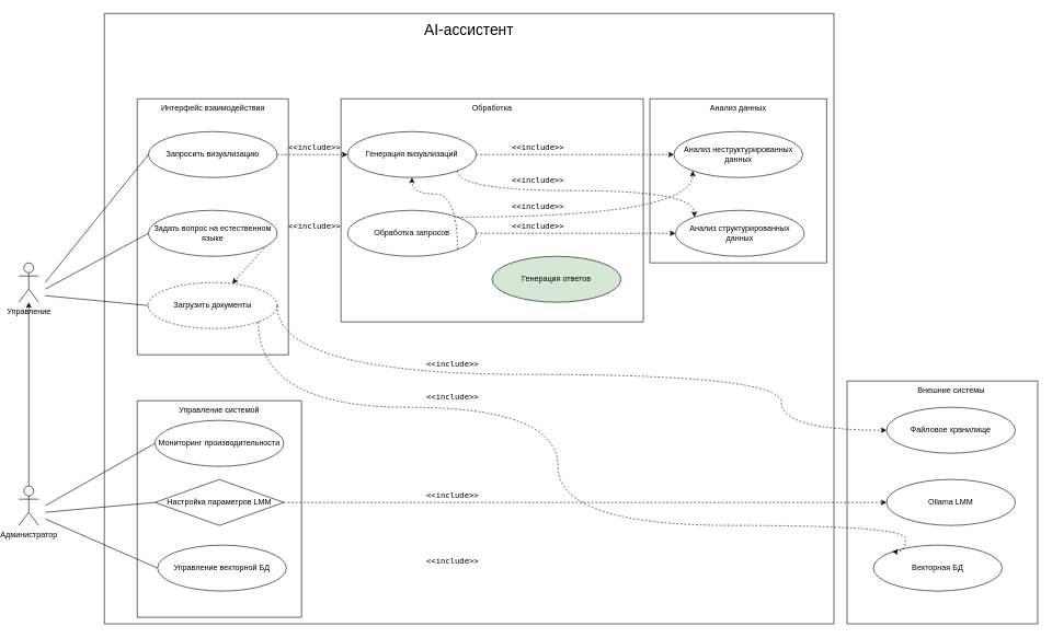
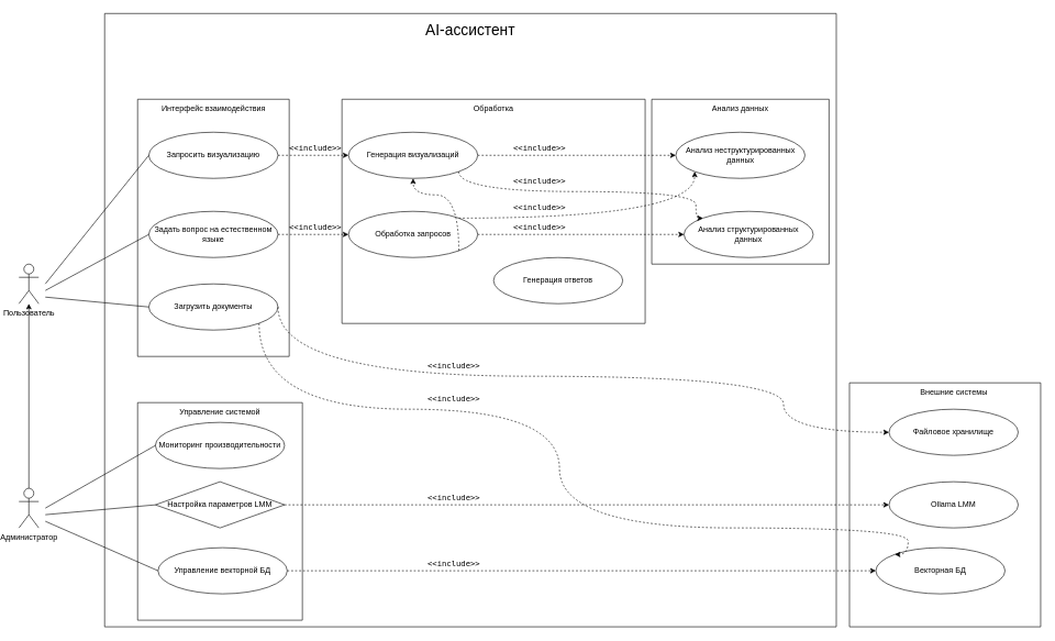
- <mxCell id="16" value="Анализ структурированных данных" style="ellipse;whiteSpace=wrap;html=1;" parent="13" vertex="1"><mxGeometry x="39" y="170" width="196" height="70" as="geometry" /></mxCell>
+ <mxCell id="16" value="Анализ структурированных данных" style="ellipse;whiteSpace=wrap;html=1;" parent="13" vertex="1"><mxGeometry x="49" y="170" width="196" height="70" as="geometry" /></mxCell>
- <mxCell id="3" value="" style="endArrow=classic;html=1;rounded=0;exitX=1;exitY=0.5;exitDx=0;exitDy=0;dashed=1;" parent="2" source="19" target="20" edge="1"><mxGeometry width="50" height="50" relative="1" as="geometry"><mxPoint x="170" y="550" as="sourcePoint" /><mxPoint x="220" y="500" as="targetPoint" /></mxGeometry></mxCell>
+ <mxCell id="3" value="" style="endArrow=classic;html=1;rounded=0;exitX=1;exitY=0.5;exitDx=0;exitDy=0;entryX=0;entryY=0.5;entryDx=0;entryDy=0;dashed=1;" parent="2" source="19" target="29" edge="1"><mxGeometry width="50" height="50" relative="1" as="geometry"><mxPoint x="170" y="550" as="sourcePoint" /><mxPoint x="220" y="500" as="targetPoint" /></mxGeometry></mxCell>
- <mxCell id="30" value="&lt;div&gt;Генерация ответов&lt;/div&gt;" style="ellipse;whiteSpace=wrap;html=1;fillColor=#d5e8d4;" parent="27" vertex="1"><mxGeometry x="230" y="240" width="196" height="70" as="geometry" /></mxCell>
+ <mxCell id="30" value="&lt;div&gt;Генерация ответов&lt;/div&gt;" style="ellipse;whiteSpace=wrap;html=1;" parent="27" vertex="1"><mxGeometry x="230" y="240" width="196" height="70" as="geometry" /></mxCell>
- <mxCell id="20" value="Загрузить документы" style="ellipse;whiteSpace=wrap;html=1;dashed=1;" parent="17" vertex="1"><mxGeometry x="17" y="280" width="196" height="70" as="geometry" /></mxCell>
+ <mxCell id="20" value="Загрузить документы" style="ellipse;whiteSpace=wrap;html=1;" parent="17" vertex="1"><mxGeometry x="17" y="280" width="196" height="70" as="geometry" /></mxCell>
- <mxCell id="40" value="&lt;div&gt;Управление&lt;/div&gt;&lt;div&gt;&lt;br&gt;&lt;/div&gt;" style="shape=umlActor;verticalLabelPosition=bottom;verticalAlign=top;html=1;outlineConnect=0;" parent="1" vertex="1"><mxGeometry x="20" y="400" width="30" height="60" as="geometry" /></mxCell>
+ <mxCell id="40" value="&lt;div&gt;Пользователь&lt;/div&gt;&lt;div&gt;&lt;br&gt;&lt;/div&gt;" style="shape=umlActor;verticalLabelPosition=bottom;verticalAlign=top;html=1;outlineConnect=0;" parent="1" vertex="1"><mxGeometry x="20" y="400" width="30" height="60" as="geometry" /></mxCell>
+ <mxCell id="50" value="" style="endArrow=classic;html=1;rounded=0;exitX=1;exitY=0.5;exitDx=0;exitDy=0;entryX=0;entryY=0.5;entryDx=0;entryDy=0;dashed=1;" parent="1" source="24" target="54" edge="1"><mxGeometry width="50" height="50" relative="1" as="geometry"><mxPoint x="411" y="570" as="sourcePoint" /><mxPoint x="461" y="520" as="targetPoint" /></mxGeometry></mxCell>
